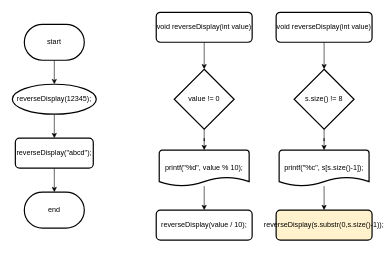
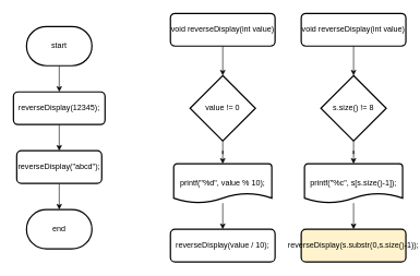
- <mxCell id="5" value="reverseDisplay(12345);" style="ellipse;whiteSpace=wrap;html=1;absoluteArcSize=1;arcSize=14;strokeWidth=2;" vertex="1" parent="1"><mxGeometry x="20" y="140" width="140" height="50" as="geometry" /></mxCell>
+ <mxCell id="5" value="reverseDisplay(12345);" style="rounded=1;whiteSpace=wrap;html=1;absoluteArcSize=1;arcSize=14;strokeWidth=2;" vertex="1" parent="1"><mxGeometry x="20" y="140" width="140" height="50" as="geometry" /></mxCell>
